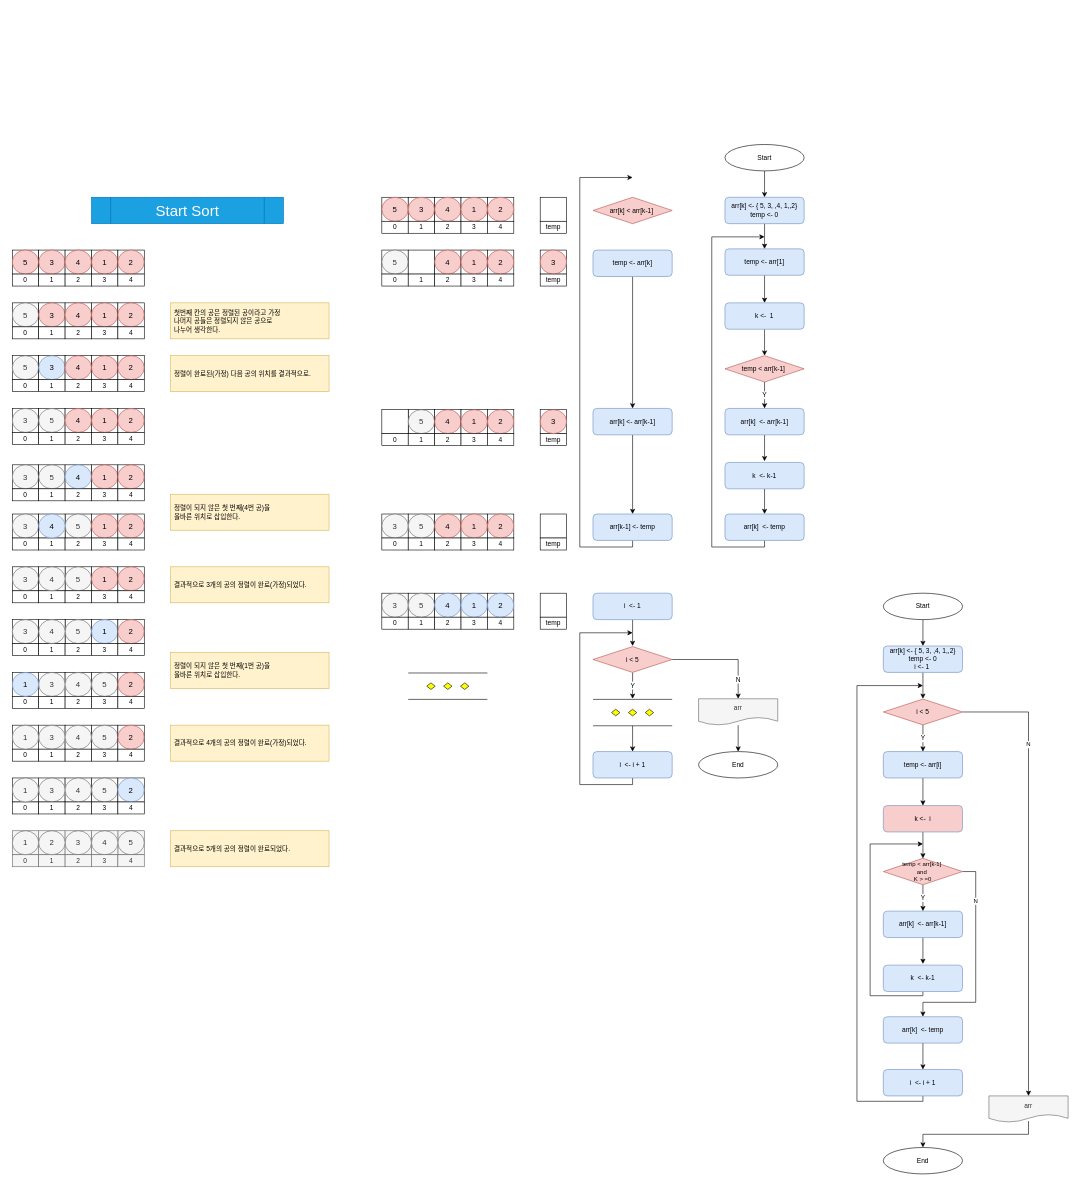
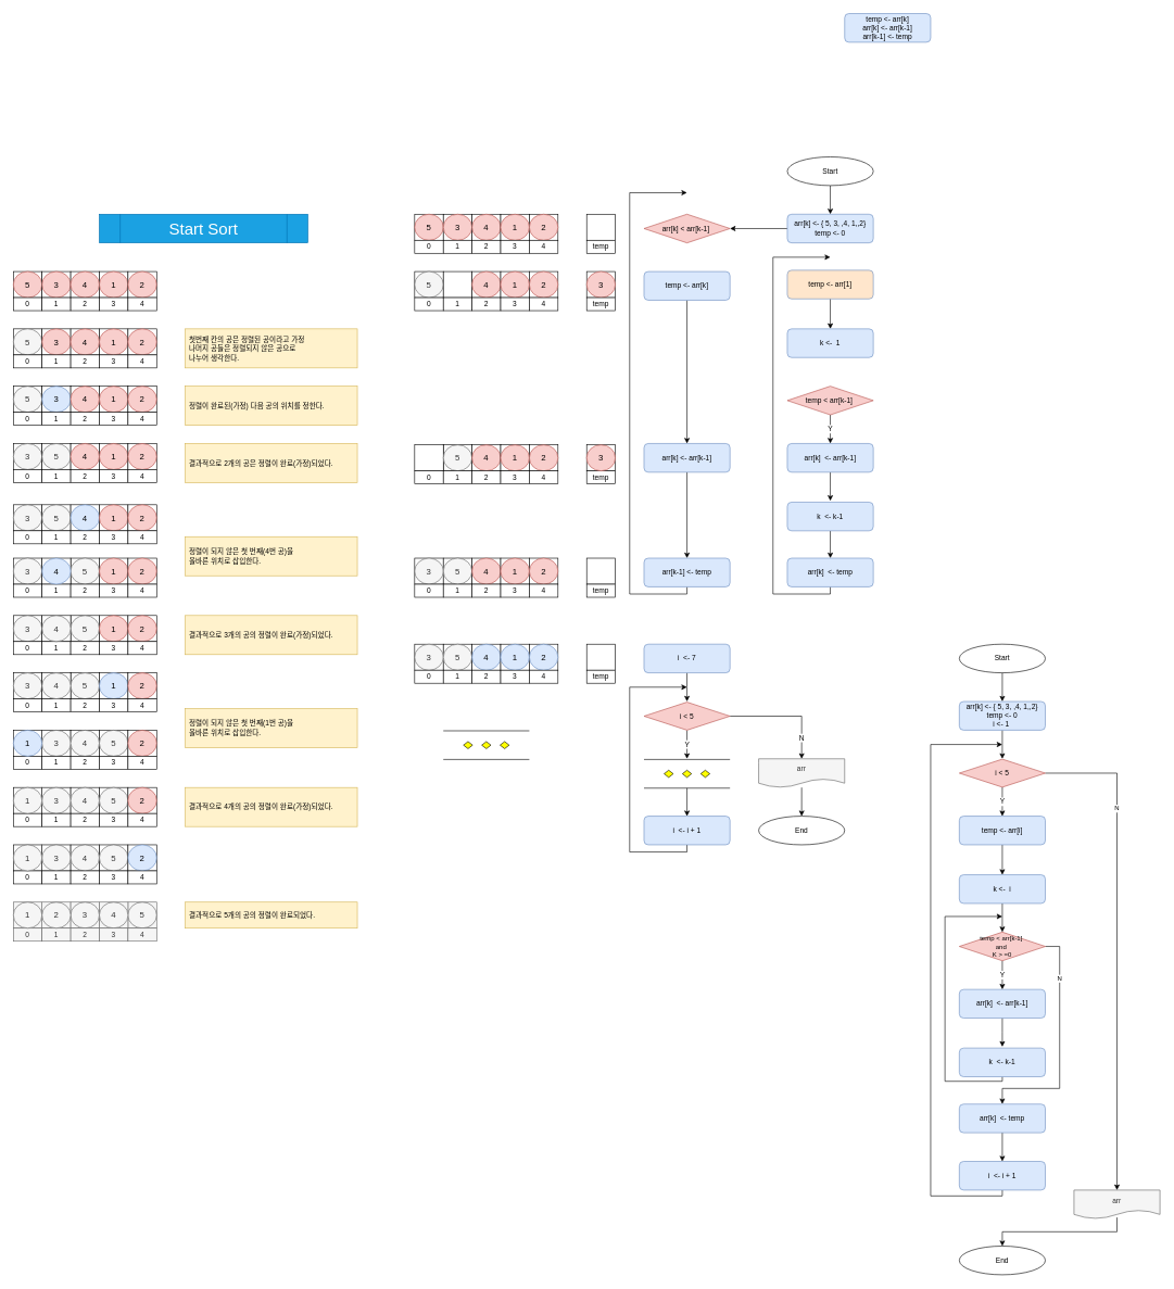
+ <mxCell id="270" value="temp &amp;lt;- arr[k]&lt;br&gt;arr[k] &amp;lt;- arr[k-1]&lt;br&gt;arr[k-1] &amp;lt;- temp" style="rounded=1;whiteSpace=wrap;html=1;fontSize=11;fillColor=#dae8fc;strokeColor=#6c8ebf;" vertex="1" parent="1"><mxGeometry x="1296" y="20" width="132" height="44" as="geometry" /></mxCell>
- <mxCell id="281" style="edgeStyle=orthogonalEdgeStyle;rounded=0;orthogonalLoop=1;jettySize=auto;html=1;entryX=0.5;entryY=0;entryDx=0;entryDy=0;fontSize=11;" edge="1" parent="1" source="282" target="269"><mxGeometry relative="1" as="geometry" /></mxCell>
+ <mxCell id="281" style="edgeStyle=orthogonalEdgeStyle;rounded=0;orthogonalLoop=1;jettySize=auto;html=1;fontSize=11;" edge="1" parent="1" source="282" target="259"><mxGeometry relative="1" as="geometry" /></mxCell>
- <mxCell id="269" value="temp &amp;lt;- arr[1]" style="rounded=1;whiteSpace=wrap;html=1;fontSize=11;fillColor=#dae8fc;strokeColor=#6c8ebf;" vertex="1" parent="1"><mxGeometry x="1208" y="414" width="132" height="44" as="geometry" /></mxCell>
+ <mxCell id="269" value="temp &amp;lt;- arr[1]" style="rounded=1;whiteSpace=wrap;html=1;fontSize=11;fillColor=#ffe6cc;strokeColor=#6c8ebf;" vertex="1" parent="1"><mxGeometry x="1208" y="414" width="132" height="44" as="geometry" /></mxCell>
- <mxCell id="271" style="edgeStyle=orthogonalEdgeStyle;rounded=0;orthogonalLoop=1;jettySize=auto;html=1;entryX=0.5;entryY=0;entryDx=0;entryDy=0;fontSize=11;" edge="1" parent="1" source="272" target="274"><mxGeometry relative="1" as="geometry" /></mxCell>
- <mxCell id="40" value="&lt;font style=&quot;font-size: 11px;&quot;&gt;정렬이 완료된(가정) 다음 공의 위치를 결과적으로.&lt;/font&gt;" style="rounded=0;whiteSpace=wrap;html=1;fillColor=#fff2cc;strokeColor=#d6b656;align=left;spacingLeft=4;" vertex="1" parent="1"><mxGeometry x="284" y="592" width="264" height="60" as="geometry" /></mxCell>
+ <mxCell id="40" value="&lt;font style=&quot;font-size: 11px;&quot;&gt;정렬이 완료된(가정) 다음 공의 위치를 정한다.&lt;/font&gt;" style="rounded=0;whiteSpace=wrap;html=1;fillColor=#fff2cc;strokeColor=#d6b656;align=left;spacingLeft=4;" vertex="1" parent="1"><mxGeometry x="284" y="592" width="264" height="60" as="geometry" /></mxCell>
+ <mxCell id="56" value="&lt;font style=&quot;font-size: 11px;&quot;&gt;결과적으로 2개의 공은 정렬이 완료(가정)되었다.&lt;/font&gt;" style="rounded=0;whiteSpace=wrap;html=1;fillColor=#fff2cc;strokeColor=#d6b656;align=left;spacingLeft=4;" vertex="1" parent="1"><mxGeometry x="284" y="680" width="264" height="60" as="geometry" /></mxCell>
- <mxCell id="301" value="i&amp;nbsp; &amp;lt;- 1" style="rounded=1;whiteSpace=wrap;html=1;fontSize=11;fillColor=#dae8fc;strokeColor=#6c8ebf;" vertex="1" parent="1"><mxGeometry x="988" y="988" width="132" height="44" as="geometry" /></mxCell>
+ <mxCell id="301" value="i&amp;nbsp; &amp;lt;- 7" style="rounded=1;whiteSpace=wrap;html=1;fontSize=11;fillColor=#dae8fc;strokeColor=#6c8ebf;" vertex="1" parent="1"><mxGeometry x="988" y="988" width="132" height="44" as="geometry" /></mxCell>
- <mxCell id="318" value="k &amp;lt;-&amp;nbsp; i" style="rounded=1;whiteSpace=wrap;html=1;fontSize=11;fillColor=#f8cecc;strokeColor=#6c8ebf;" vertex="1" parent="1"><mxGeometry x="1472" y="1342" width="132" height="44" as="geometry" /></mxCell>
+ <mxCell id="318" value="k &amp;lt;-&amp;nbsp; i" style="rounded=1;whiteSpace=wrap;html=1;fontSize=11;fillColor=#dae8fc;strokeColor=#6c8ebf;" vertex="1" parent="1"><mxGeometry x="1472" y="1342" width="132" height="44" as="geometry" /></mxCell>
- <mxCell id="192" value="&lt;span style=&quot;font-size: 11px;&quot;&gt;결과적으로 5개의 공의 정렬이 완료되었다.&lt;/span&gt;" style="rounded=0;whiteSpace=wrap;html=1;fillColor=#fff2cc;strokeColor=#d6b656;align=left;spacingLeft=4;" vertex="1" parent="1"><mxGeometry x="284" y="1384" width="264" height="60" as="geometry" /></mxCell>
+ <mxCell id="192" value="&lt;span style=&quot;font-size: 11px;&quot;&gt;결과적으로 5개의 공의 정렬이 완료되었다.&lt;/span&gt;" style="rounded=0;whiteSpace=wrap;html=1;fillColor=#fff2cc;strokeColor=#d6b656;align=left;spacingLeft=4;" vertex="1" parent="1"><mxGeometry x="284" y="1384" width="264" height="40" as="geometry" /></mxCell>
